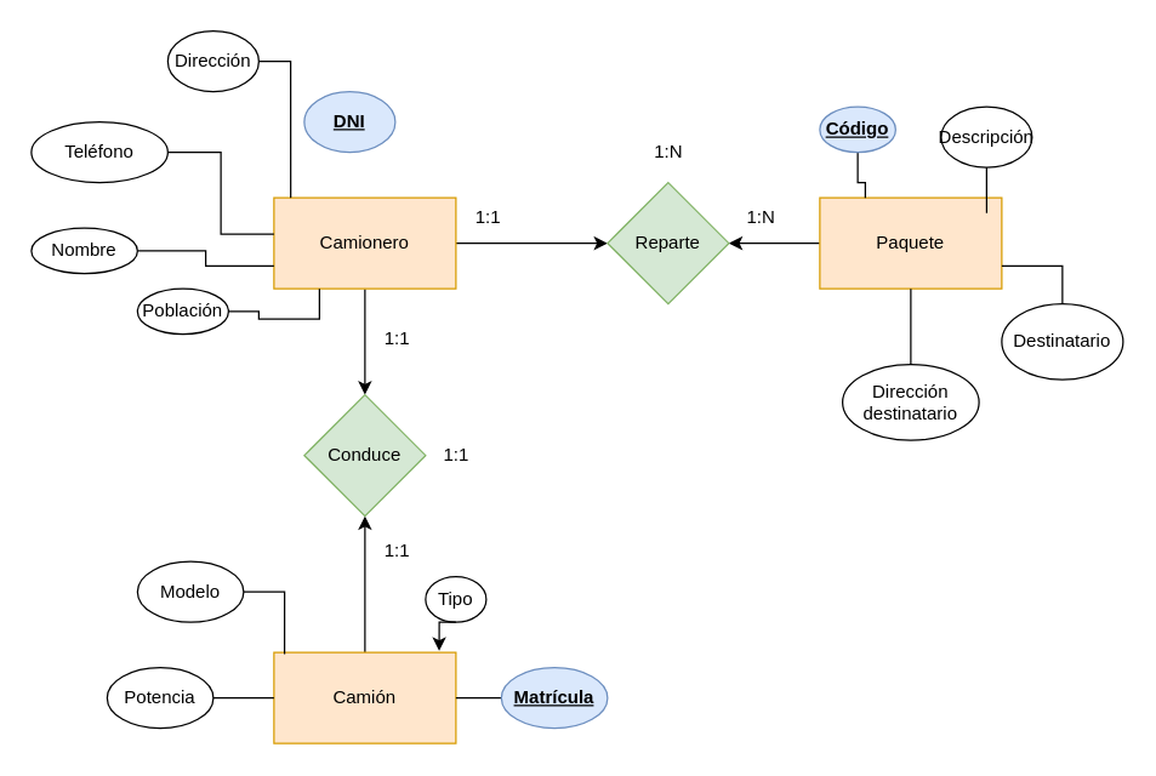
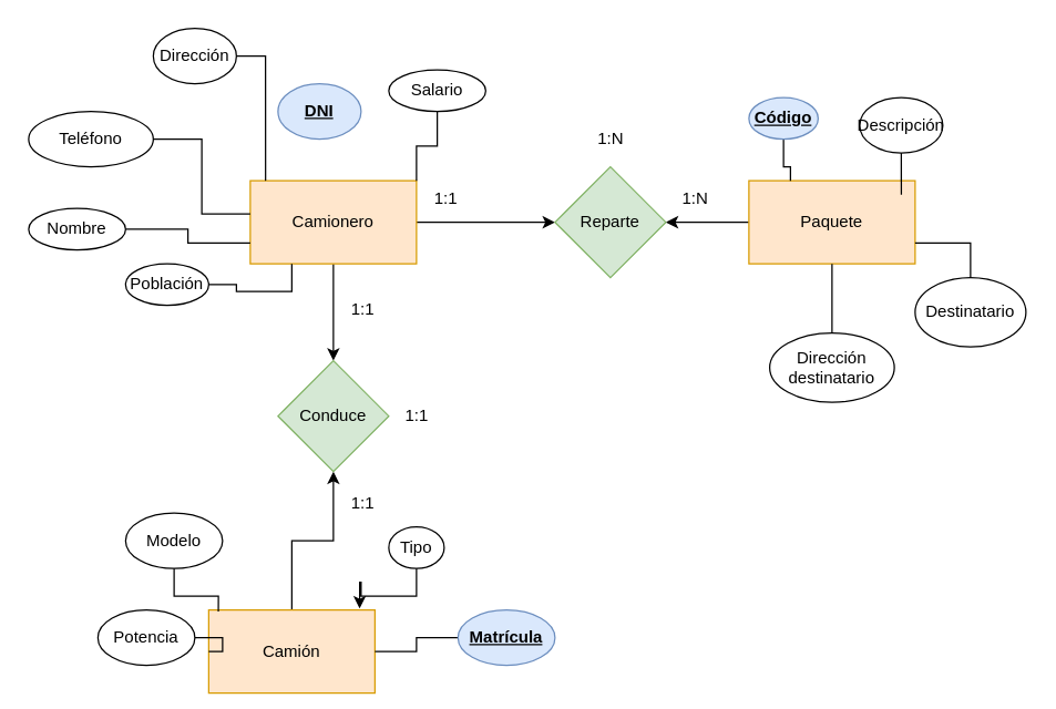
+ <mxCell id="14" value="Salario" style="ellipse;whiteSpace=wrap;html=1;" vertex="1" parent="1"><mxGeometry x="280" y="50" width="70" height="30" as="geometry" /></mxCell>
+ <mxCell id="13" style="edgeStyle=orthogonalEdgeStyle;rounded=0;orthogonalLoop=1;jettySize=auto;html=1;entryX=1;entryY=0;entryDx=0;entryDy=0;endArrow=none;endFill=0;" edge="1" parent="1" source="14" target="4"><mxGeometry relative="1" as="geometry" /></mxCell>
- <mxCell id="10" value="Camión" style="whiteSpace=wrap;html=1;fillColor=#ffe6cc;strokeColor=#d79b00;" vertex="1" parent="1"><mxGeometry x="180" y="430" width="120" height="60" as="geometry" /></mxCell>
+ <mxCell id="10" value="Camión" style="whiteSpace=wrap;html=1;fillColor=#ffe6cc;strokeColor=#d79b00;" vertex="1" parent="1"><mxGeometry x="150" y="440" width="120" height="60" as="geometry" /></mxCell>
